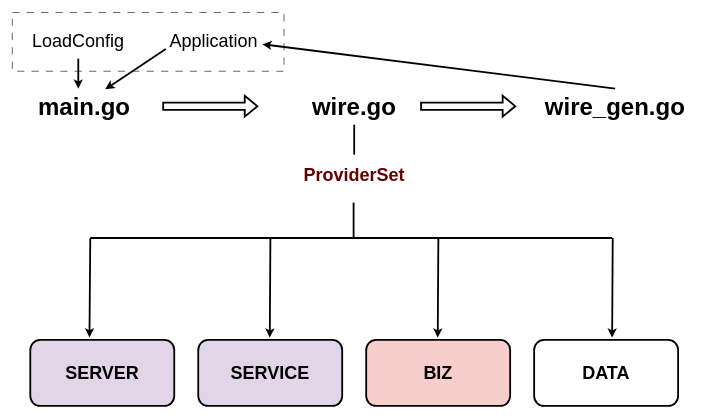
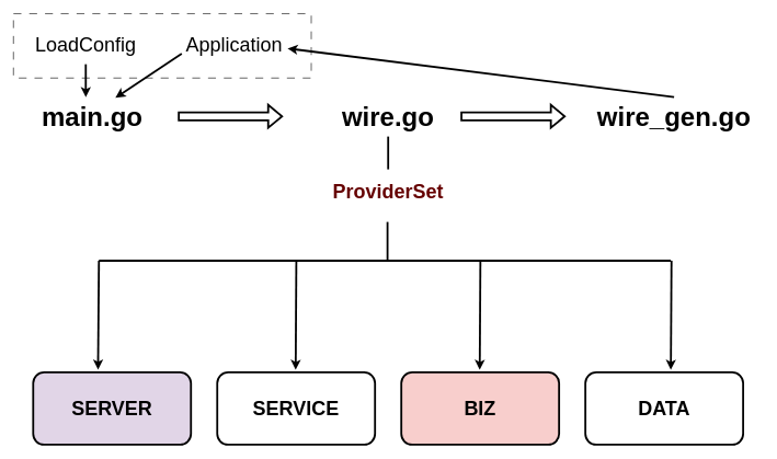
- <mxCell id="7" value="SERVICE" style="rounded=1;whiteSpace=wrap;html=1;fontSize=30;fontStyle=1;strokeWidth=3;fillColor=#e1d5e7;" parent="1" vertex="1"><mxGeometry x="330" y="566" width="240" height="110" as="geometry" /></mxCell>
+ <mxCell id="7" value="SERVICE" style="rounded=1;whiteSpace=wrap;html=1;fontSize=30;fontStyle=1;strokeWidth=3;" parent="1" vertex="1"><mxGeometry x="330" y="566" width="240" height="110" as="geometry" /></mxCell>
